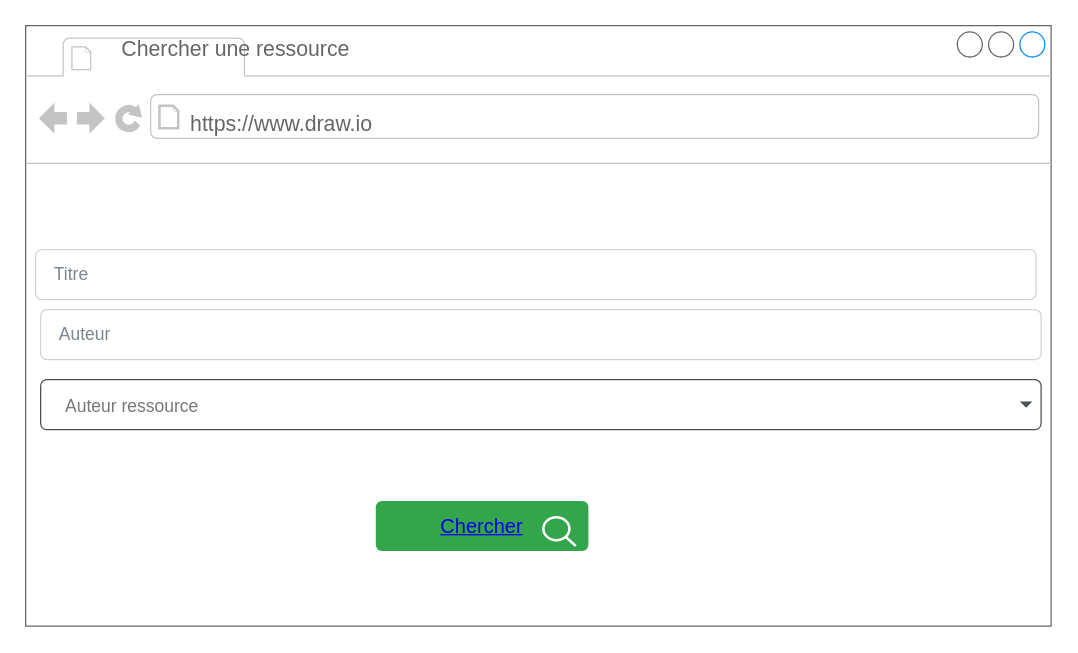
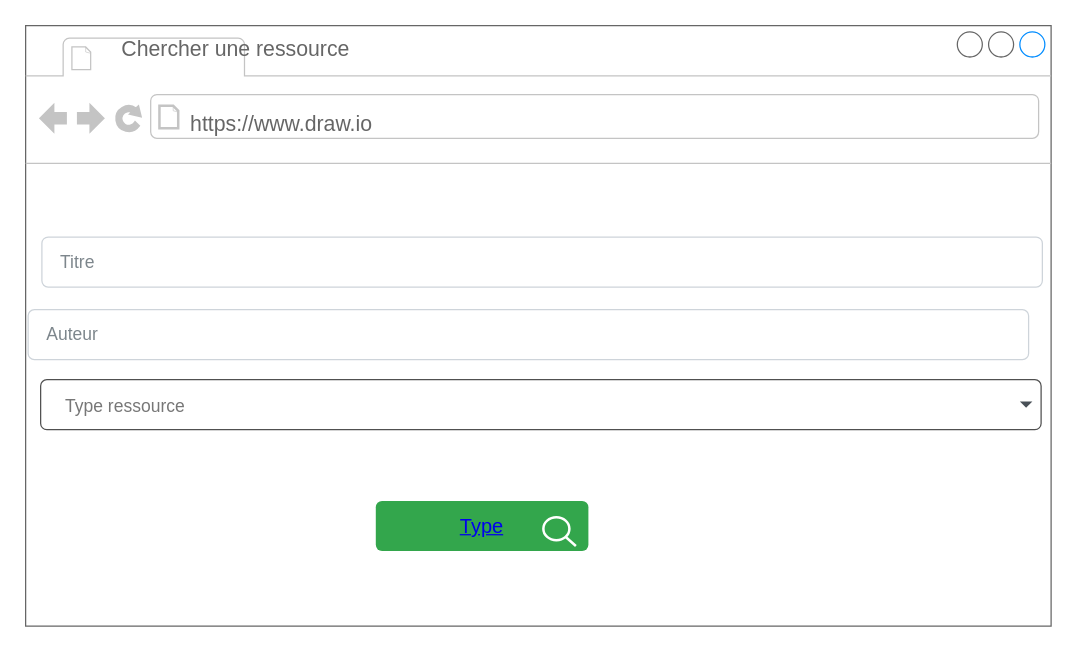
- <mxCell id="8" value="Titre" style="html=1;shadow=0;dashed=0;shape=mxgraph.bootstrap.rrect;rSize=5;strokeColor=#CED4DA;html=1;whiteSpace=wrap;fillColor=#FFFFFF;fontColor=#7D868C;align=left;spacingLeft=0;spacing=15;fontSize=14;" vertex="1" parent="1"><mxGeometry x="28" y="199" width="800" height="40" as="geometry" /></mxCell>
+ <mxCell id="8" value="Titre" style="html=1;shadow=0;dashed=0;shape=mxgraph.bootstrap.rrect;rSize=5;strokeColor=#CED4DA;html=1;whiteSpace=wrap;fillColor=#FFFFFF;fontColor=#7D868C;align=left;spacingLeft=0;spacing=15;fontSize=14;" vertex="1" parent="1"><mxGeometry x="33" y="189" width="800" height="40" as="geometry" /></mxCell>
- <mxCell id="9" value="Auteur" style="html=1;shadow=0;dashed=0;shape=mxgraph.bootstrap.rrect;rSize=5;strokeColor=#CED4DA;html=1;whiteSpace=wrap;fillColor=#FFFFFF;fontColor=#7D868C;align=left;spacingLeft=0;spacing=15;fontSize=14;" vertex="1" parent="1"><mxGeometry x="32" y="247" width="800" height="40" as="geometry" /></mxCell>
+ <mxCell id="9" value="Auteur" style="html=1;shadow=0;dashed=0;shape=mxgraph.bootstrap.rrect;rSize=5;strokeColor=#CED4DA;html=1;whiteSpace=wrap;fillColor=#FFFFFF;fontColor=#7D868C;align=left;spacingLeft=0;spacing=15;fontSize=14;" vertex="1" parent="1"><mxGeometry x="22" y="247" width="800" height="40" as="geometry" /></mxCell>
- <mxCell id="6" value="&lt;font style=&quot;font-size: 14px&quot;&gt;Auteur ressource&lt;/font&gt;" style="html=1;shadow=0;dashed=0;shape=mxgraph.bootstrap.rrect;rSize=5;strokeColor=#505050;strokeWidth=1;fillColor=#ffffff;fontColor=#777777;whiteSpace=wrap;align=left;verticalAlign=middle;fontStyle=0;fontSize=18;spacing=20;" vertex="1" parent="1"><mxGeometry x="32" y="303" width="800" height="40" as="geometry" /></mxCell>
+ <mxCell id="6" value="&lt;font style=&quot;font-size: 14px&quot;&gt;Type ressource&lt;/font&gt;" style="html=1;shadow=0;dashed=0;shape=mxgraph.bootstrap.rrect;rSize=5;strokeColor=#505050;strokeWidth=1;fillColor=#ffffff;fontColor=#777777;whiteSpace=wrap;align=left;verticalAlign=middle;fontStyle=0;fontSize=18;spacing=20;" vertex="1" parent="1"><mxGeometry x="32" y="303" width="800" height="40" as="geometry" /></mxCell>
- <mxCell id="5" value="&lt;a href=&quot;data:page/id,xrUA95H6zkeY6qnitXHd&quot;&gt;Chercher&lt;/a&gt;" style="html=1;shadow=0;dashed=0;shape=mxgraph.bootstrap.rrect;rSize=5;strokeColor=none;strokeWidth=1;fillColor=#33A64C;fontColor=#FFFFFF;whiteSpace=wrap;align=center;verticalAlign=middle;spacingLeft=0;fontStyle=0;fontSize=16;spacing=5;" vertex="1" parent="2"><mxGeometry x="280" y="380" width="170" height="40" as="geometry" /></mxCell>
+ <mxCell id="5" value="&lt;a href=&quot;data:page/id,xrUA95H6zkeY6qnitXHd&quot;&gt;Type&lt;/a&gt;" style="html=1;shadow=0;dashed=0;shape=mxgraph.bootstrap.rrect;rSize=5;strokeColor=none;strokeWidth=1;fillColor=#33A64C;fontColor=#FFFFFF;whiteSpace=wrap;align=center;verticalAlign=middle;spacingLeft=0;fontStyle=0;fontSize=16;spacing=5;" vertex="1" parent="2"><mxGeometry x="280" y="380" width="170" height="40" as="geometry" /></mxCell>
